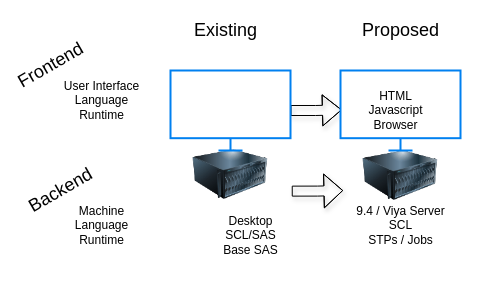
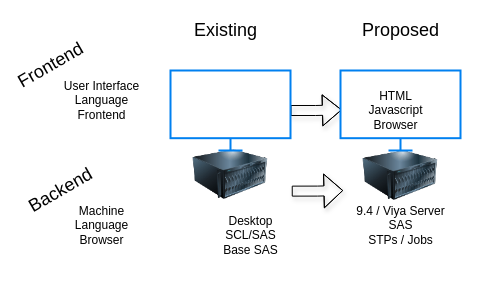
- <mxCell id="6" value="&lt;font color=&quot;#000000&quot;&gt;User Interface&lt;br&gt;Language&lt;br&gt;Runtime&lt;/font&gt;" style="text;html=1;align=middle;verticalAlign=middle;resizable=0;points=[];autosize=1;strokeColor=none;" parent="1" vertex="1"><mxGeometry x="56" y="75" width="90" height="50" as="geometry" /></mxCell>
+ <mxCell id="6" value="&lt;font color=&quot;#000000&quot;&gt;User Interface&lt;br&gt;Language&lt;br&gt;Frontend&lt;/font&gt;" style="text;html=1;align=middle;verticalAlign=middle;resizable=0;points=[];autosize=1;strokeColor=none;" parent="1" vertex="1"><mxGeometry x="56" y="75" width="90" height="50" as="geometry" /></mxCell>
- <mxCell id="10" value="&lt;font color=&quot;#000000&quot;&gt;Machine&lt;br&gt;Language&lt;br&gt;Runtime&lt;/font&gt;" style="text;html=1;align=middle;verticalAlign=middle;resizable=0;points=[];autosize=1;strokeColor=none;" parent="1" vertex="1"><mxGeometry x="66" y="200" width="70" height="50" as="geometry" /></mxCell>
+ <mxCell id="10" value="&lt;font color=&quot;#000000&quot;&gt;Machine&lt;br&gt;Language&lt;br&gt;Browser&lt;/font&gt;" style="text;html=1;align=middle;verticalAlign=middle;resizable=0;points=[];autosize=1;strokeColor=none;" parent="1" vertex="1"><mxGeometry x="66" y="200" width="70" height="50" as="geometry" /></mxCell>
- <mxCell id="11" value="&lt;font color=&quot;#000000&quot;&gt;9.4 / Viya Server&lt;br&gt;SCL&lt;br&gt;STPs / Jobs&lt;/font&gt;" style="text;html=1;align=center;verticalAlign=middle;resizable=0;points=[];autosize=1;strokeColor=none;" parent="1" vertex="1"><mxGeometry x="350" y="200" width="100" height="50" as="geometry" /></mxCell>
+ <mxCell id="11" value="&lt;font color=&quot;#000000&quot;&gt;9.4 / Viya Server&lt;br&gt;SAS&lt;br&gt;STPs / Jobs&lt;/font&gt;" style="text;html=1;align=center;verticalAlign=middle;resizable=0;points=[];autosize=1;strokeColor=none;" parent="1" vertex="1"><mxGeometry x="350" y="200" width="100" height="50" as="geometry" /></mxCell>
